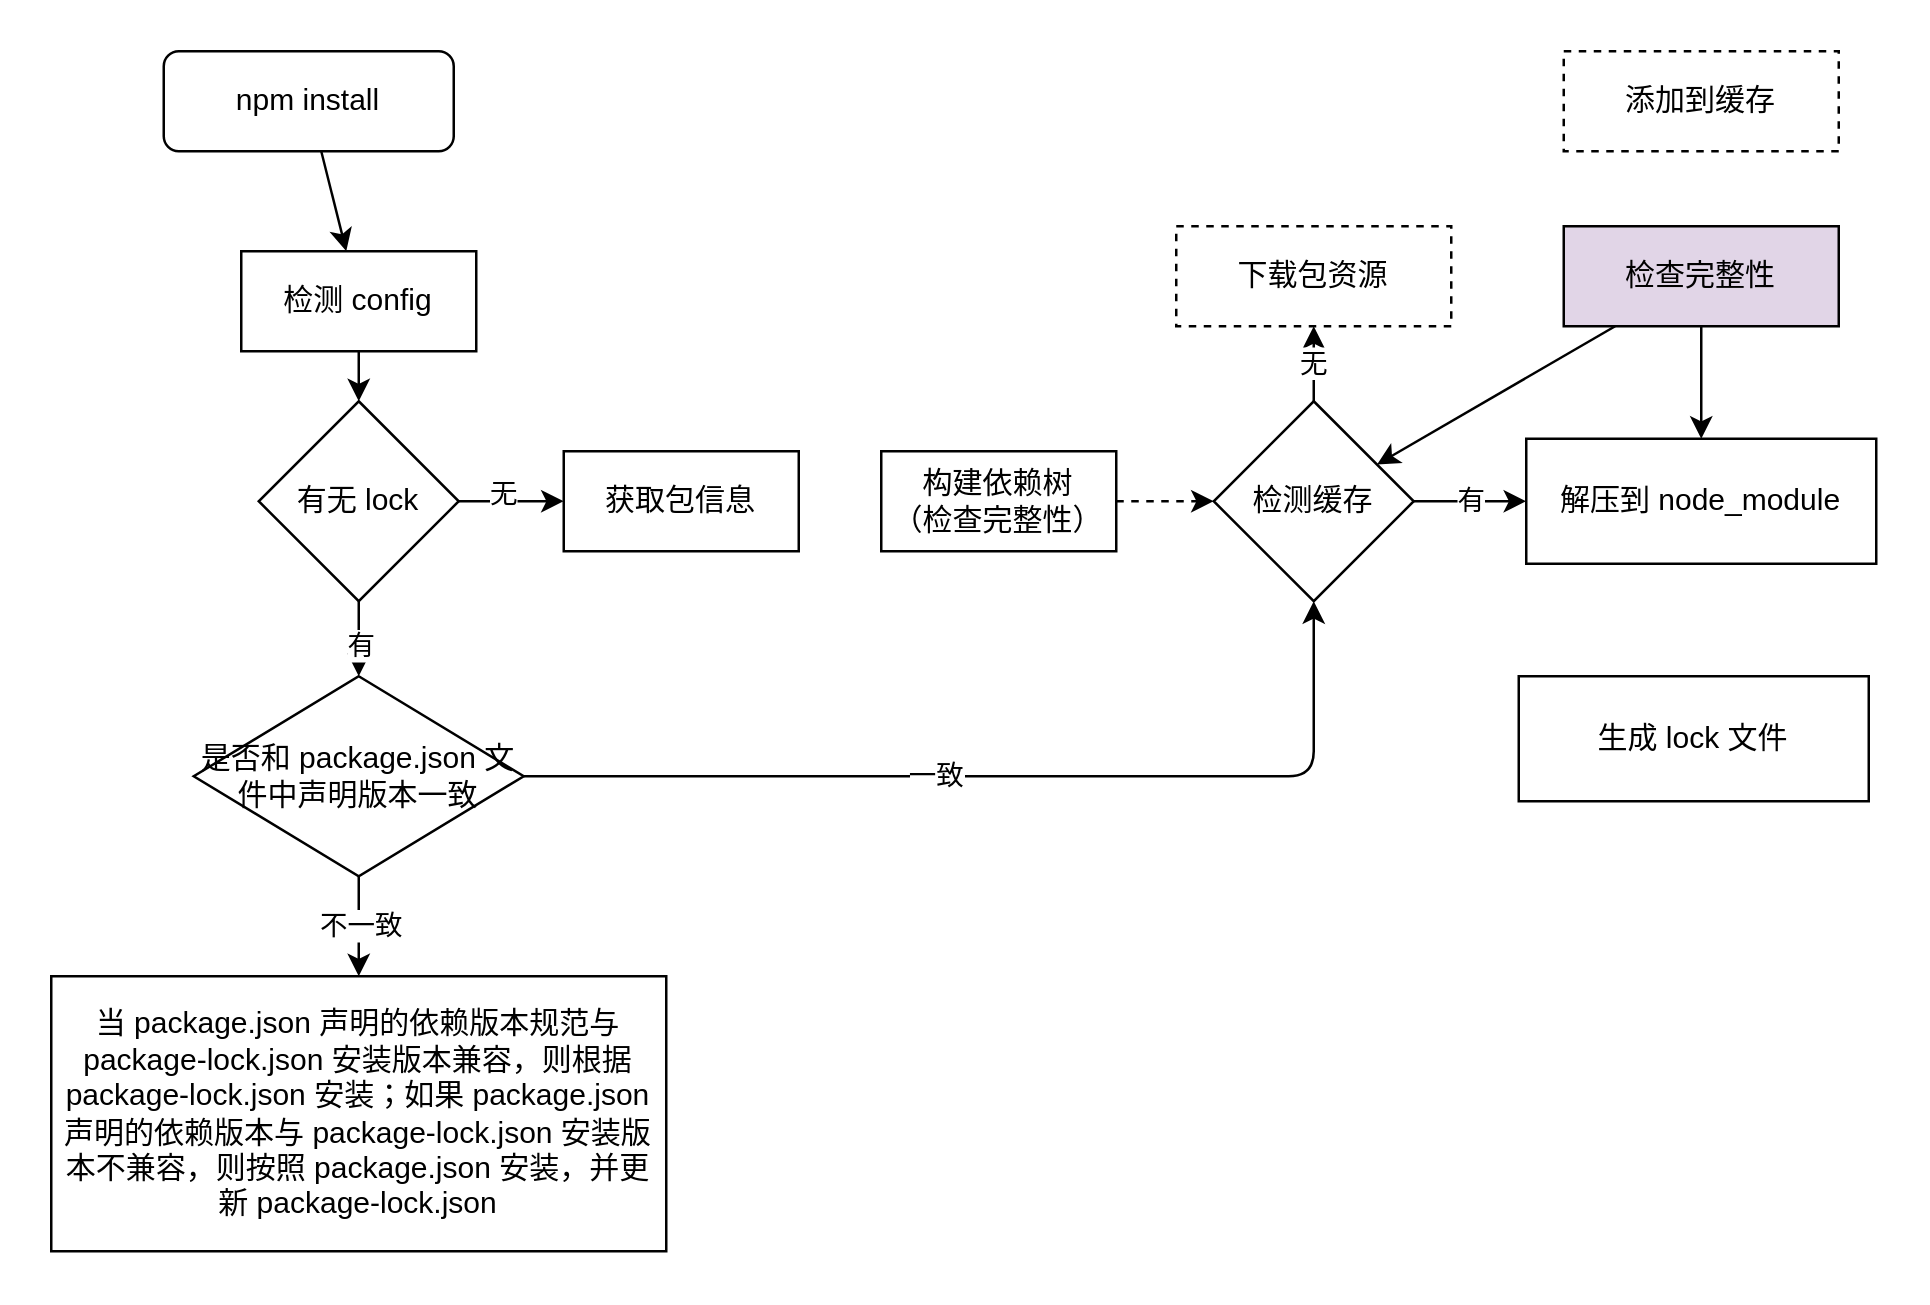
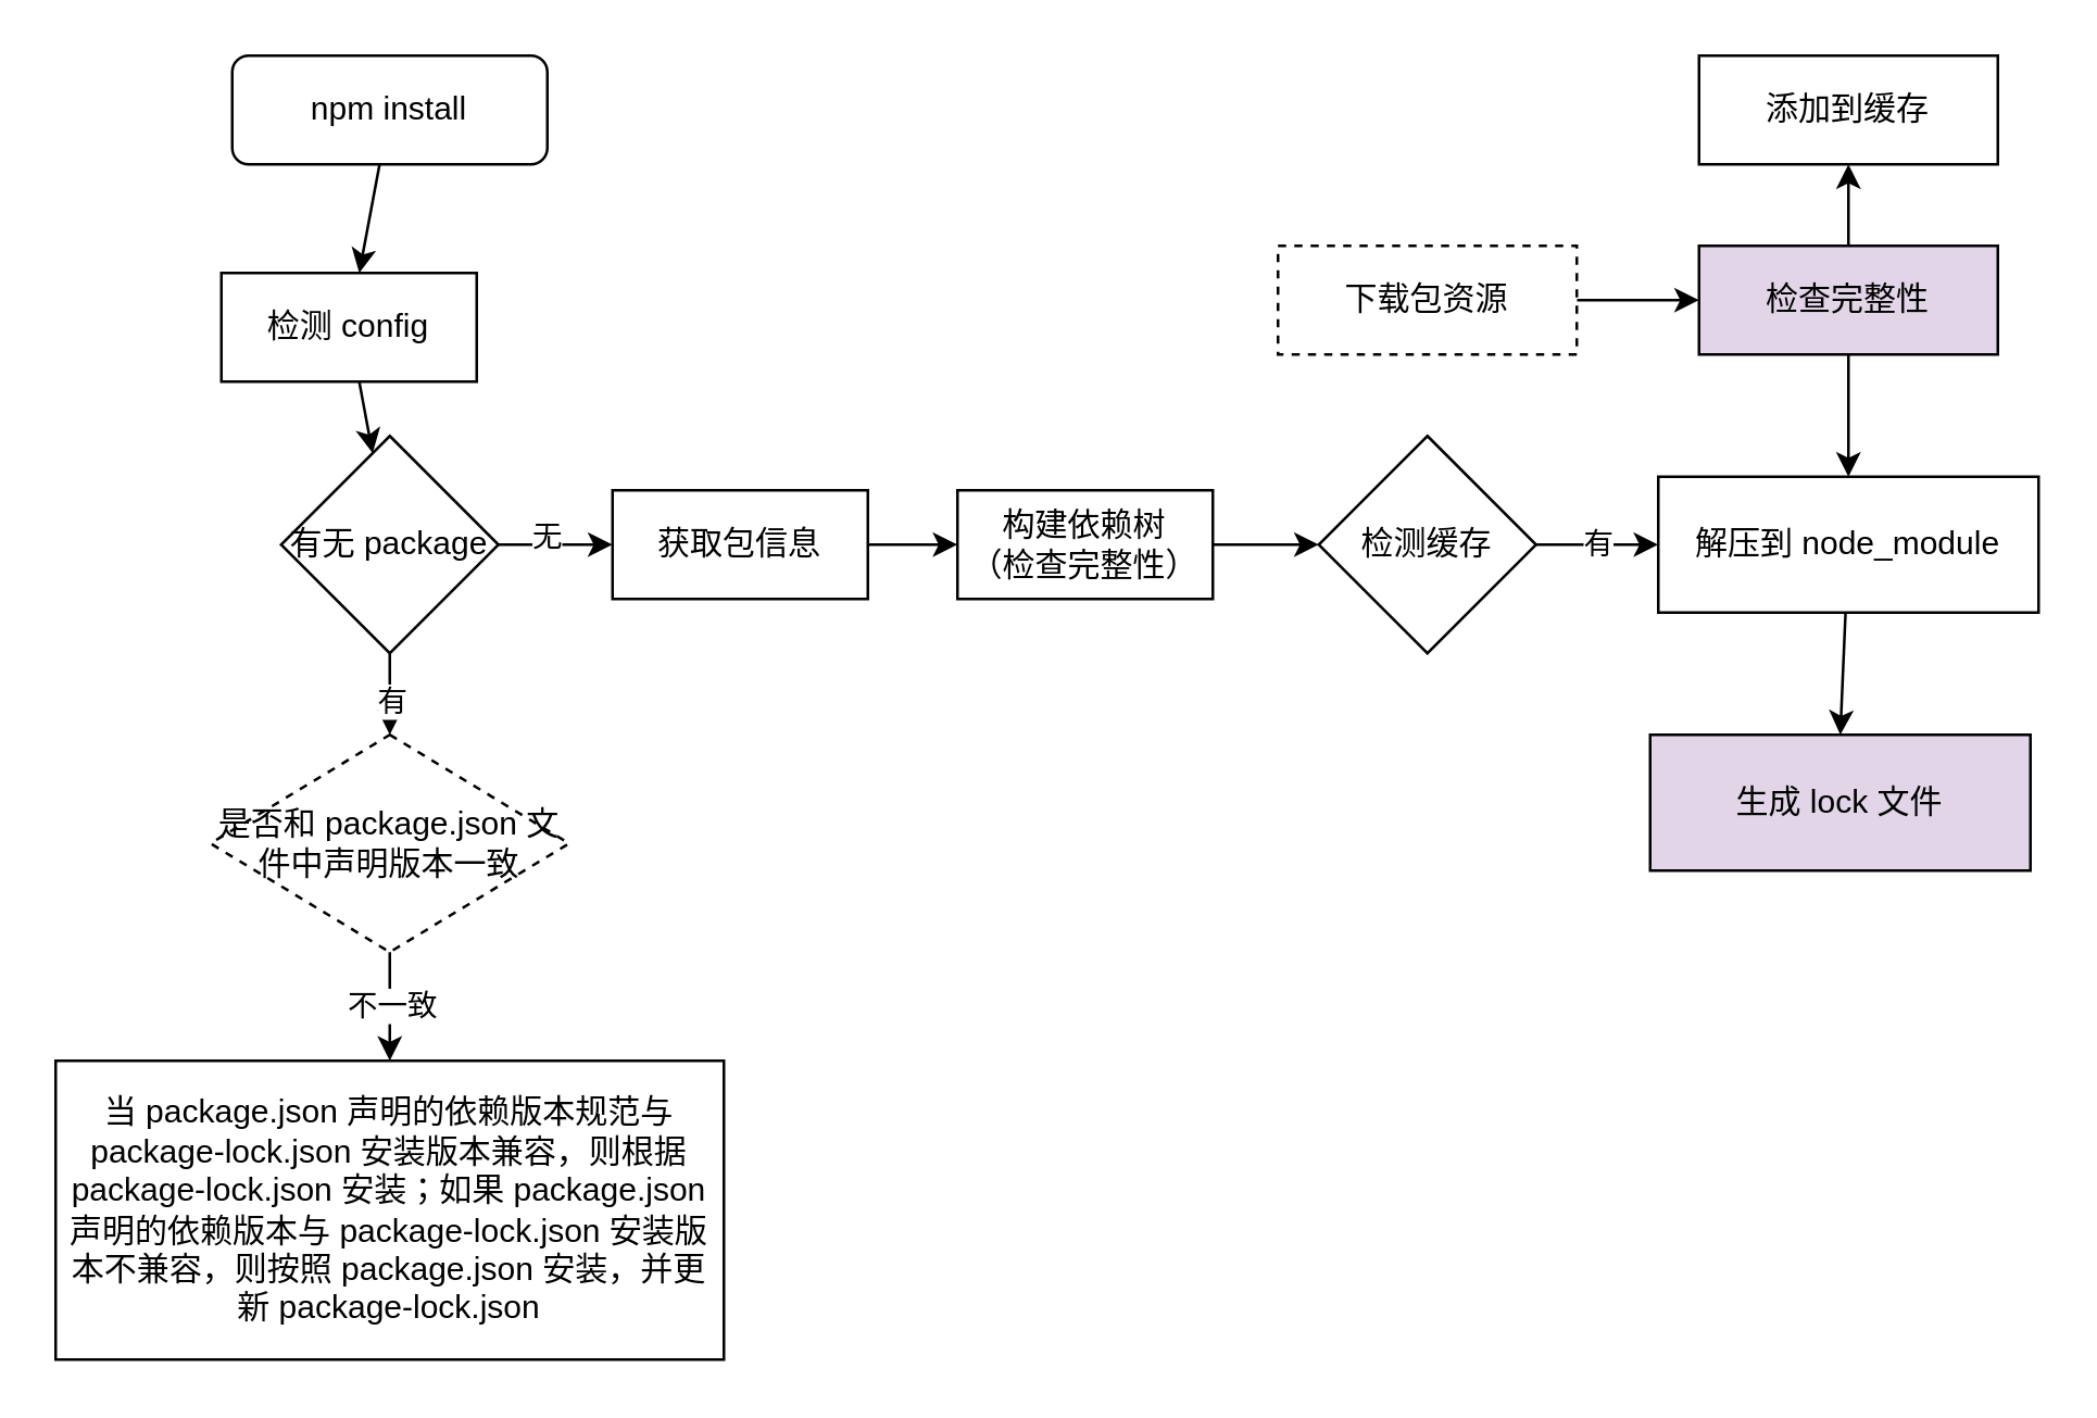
- <mxCell id="5" value="npm install" style="rounded=1;whiteSpace=wrap;html=1;" vertex="1" parent="1"><mxGeometry x="65" y="20" width="116" height="40" as="geometry" /></mxCell>
+ <mxCell id="5" value="npm install" style="rounded=1;whiteSpace=wrap;html=1;" vertex="1" parent="1"><mxGeometry x="85" y="20" width="116" height="40" as="geometry" /></mxCell>
- <mxCell id="31" value="添加到缓存" style="rounded=0;whiteSpace=wrap;html=1;dashed=1;" vertex="1" parent="1"><mxGeometry x="625" y="20" width="110" height="40" as="geometry" /></mxCell>
+ <mxCell id="31" value="添加到缓存" style="rounded=0;whiteSpace=wrap;html=1;" vertex="1" parent="1"><mxGeometry x="625" y="20" width="110" height="40" as="geometry" /></mxCell>
+ <mxCell id="24" style="edgeStyle=none;html=1;" edge="1" parent="1" source="25" target="28"><mxGeometry relative="1" as="geometry" /></mxCell>
- <mxCell id="3" value="检测 config" style="rounded=0;whiteSpace=wrap;html=1;" vertex="1" parent="1"><mxGeometry x="96" y="100" width="94" height="40" as="geometry" /></mxCell>
+ <mxCell id="3" value="检测 config" style="rounded=0;whiteSpace=wrap;html=1;" vertex="1" parent="1"><mxGeometry x="81" y="100" width="94" height="40" as="geometry" /></mxCell>
- <mxCell id="16" value="无" style="edgeStyle=none;html=1;" edge="1" parent="1" source="17" target="25"><mxGeometry relative="1" as="geometry" /></mxCell>
- <mxCell id="27" style="edgeStyle=none;html=1;" edge="1" parent="1" source="28" target="17"><mxGeometry relative="1" as="geometry" /></mxCell>
+ <mxCell id="27" style="edgeStyle=none;html=1;" edge="1" parent="1" source="28" target="31"><mxGeometry relative="1" as="geometry" /></mxCell>
- <mxCell id="10" value="有无 lock" style="rhombus;whiteSpace=wrap;html=1;" vertex="1" parent="1"><mxGeometry x="103" y="160" width="80" height="80" as="geometry" /></mxCell>
+ <mxCell id="10" value="有无 package" style="rhombus;whiteSpace=wrap;html=1;" vertex="1" parent="1"><mxGeometry x="103" y="160" width="80" height="80" as="geometry" /></mxCell>
+ <mxCell id="11" style="edgeStyle=none;html=1;entryX=0;entryY=0.5;entryDx=0;entryDy=0;" edge="1" parent="1" source="12" target="14"><mxGeometry relative="1" as="geometry" /></mxCell>
- <mxCell id="13" style="edgeStyle=none;html=1;dashed=1;" edge="1" parent="1" source="14" target="17"><mxGeometry relative="1" as="geometry" /></mxCell>
+ <mxCell id="13" style="edgeStyle=none;html=1;" edge="1" parent="1" source="14" target="17"><mxGeometry relative="1" as="geometry" /></mxCell>
+ <mxCell id="29" style="edgeStyle=none;html=1;entryX=0.5;entryY=0;entryDx=0;entryDy=0;" edge="1" parent="1" source="30" target="32"><mxGeometry relative="1" as="geometry" /></mxCell>
- <mxCell id="32" value="生成 lock 文件" style="rounded=0;whiteSpace=wrap;html=1;" vertex="1" parent="1"><mxGeometry x="607" y="270" width="140" height="50" as="geometry" /></mxCell>
+ <mxCell id="32" value="生成 lock 文件" style="rounded=0;whiteSpace=wrap;html=1;fillColor=#e1d5e7;" vertex="1" parent="1"><mxGeometry x="607" y="270" width="140" height="50" as="geometry" /></mxCell>
- <mxCell id="22" value="是否和 package.json 文件中声明版本一致" style="rhombus;whiteSpace=wrap;html=1;" vertex="1" parent="1"><mxGeometry x="77" y="270" width="132" height="80" as="geometry" /></mxCell>
+ <mxCell id="22" value="是否和 package.json 文件中声明版本一致" style="rhombus;whiteSpace=wrap;html=1;dashed=1;" vertex="1" parent="1"><mxGeometry x="77" y="270" width="132" height="80" as="geometry" /></mxCell>
- <mxCell id="18" style="edgeStyle=none;html=1;entryX=0.5;entryY=1;entryDx=0;entryDy=0;" edge="1" parent="1" source="22" target="17"><mxGeometry relative="1" as="geometry"><Array as="points"><mxPoint x="525" y="310" /></Array></mxGeometry></mxCell>
- <mxCell id="19" value="一致" style="edgeLabel;html=1;align=center;verticalAlign=middle;resizable=0;points=[];" vertex="1" connectable="0" parent="18"><mxGeometry x="-0.15" y="1" relative="1" as="geometry"><mxPoint as="offset" /></mxGeometry></mxCell>
